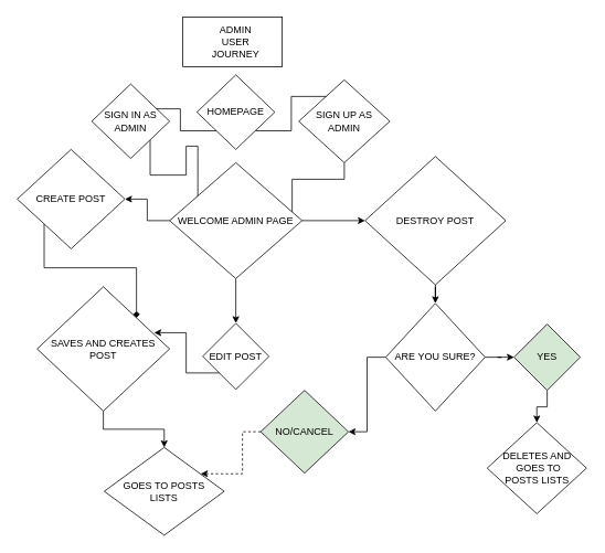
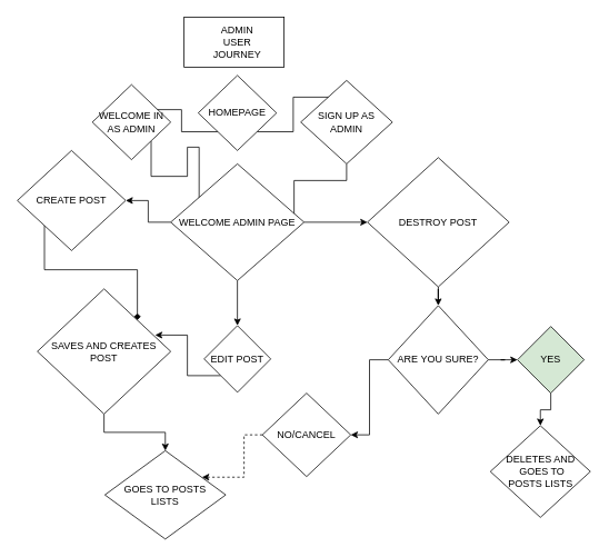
- <mxCell id="6" value="SIGN IN AS ADMIN" style="rhombus;whiteSpace=wrap;html=1;" vertex="1" parent="1"><mxGeometry x="110" y="101" width="94" height="90" as="geometry" /></mxCell>
+ <mxCell id="6" value="WELCOME IN AS ADMIN" style="rhombus;whiteSpace=wrap;html=1;" vertex="1" parent="1"><mxGeometry x="110" y="101" width="94" height="90" as="geometry" /></mxCell>
- <mxCell id="22" value="NO/CANCEL" style="rhombus;whiteSpace=wrap;html=1;fillColor=#d5e8d4;" vertex="1" parent="1"><mxGeometry x="314" y="471" width="106" height="100" as="geometry" /></mxCell>
+ <mxCell id="22" value="NO/CANCEL" style="rhombus;whiteSpace=wrap;html=1;" vertex="1" parent="1"><mxGeometry x="314" y="471" width="106" height="100" as="geometry" /></mxCell>
